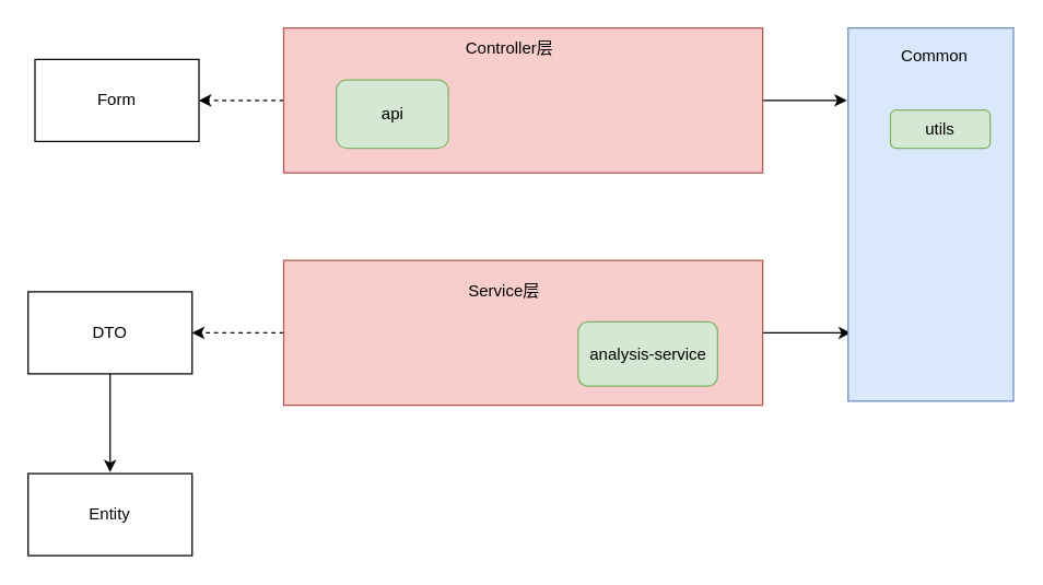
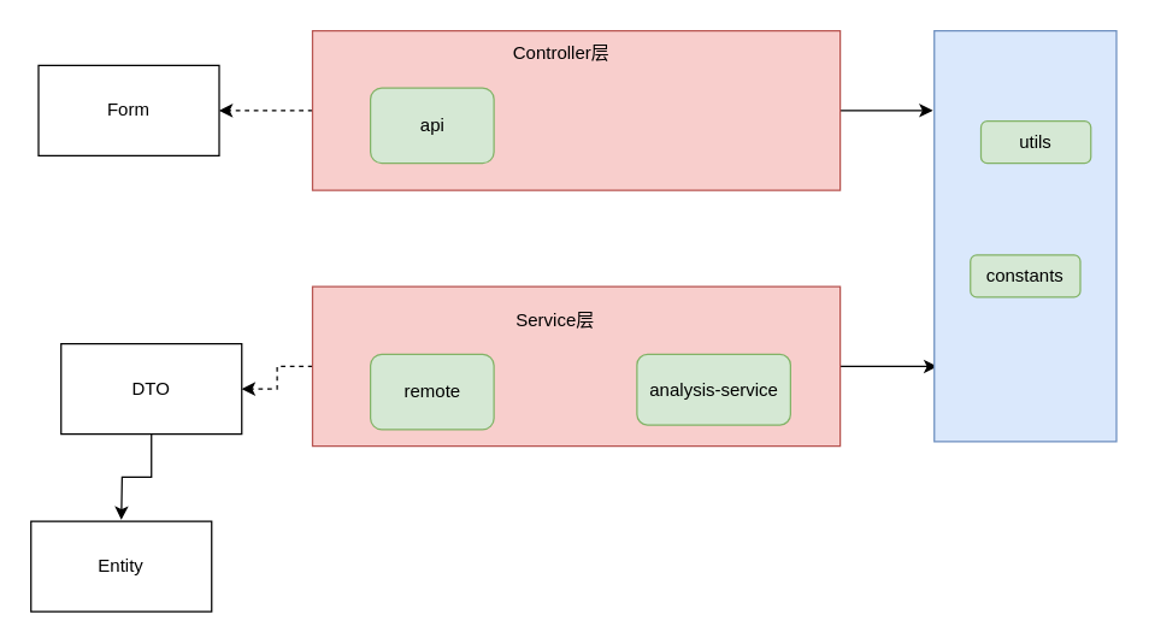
- <mxCell id="17" value="Common" style="text;html=1;strokeColor=none;fillColor=none;align=center;verticalAlign=middle;whiteSpace=wrap;rounded=0;" vertex="1" parent="1"><mxGeometry x="636" y="29" width="95" height="24" as="geometry" /></mxCell>
+ <mxCell id="19" value="constants" style="rounded=1;whiteSpace=wrap;html=1;fillColor=#d5e8d4;strokeColor=#82b366;" vertex="1" parent="1"><mxGeometry x="644" y="169" width="73" height="28" as="geometry" /></mxCell>
- <mxCell id="15" value="DTO" style="rounded=0;whiteSpace=wrap;html=1;" vertex="1" parent="1"><mxGeometry x="20" y="213" width="120" height="60" as="geometry" /></mxCell>
+ <mxCell id="15" value="DTO" style="rounded=0;whiteSpace=wrap;html=1;" vertex="1" parent="1"><mxGeometry x="40" y="228" width="120" height="60" as="geometry" /></mxCell>
+ <mxCell id="11" value="remote" style="rounded=1;whiteSpace=wrap;html=1;fillColor=#d5e8d4;strokeColor=#82b366;" vertex="1" parent="1"><mxGeometry x="245.5" y="235" width="82" height="50" as="geometry" /></mxCell>
